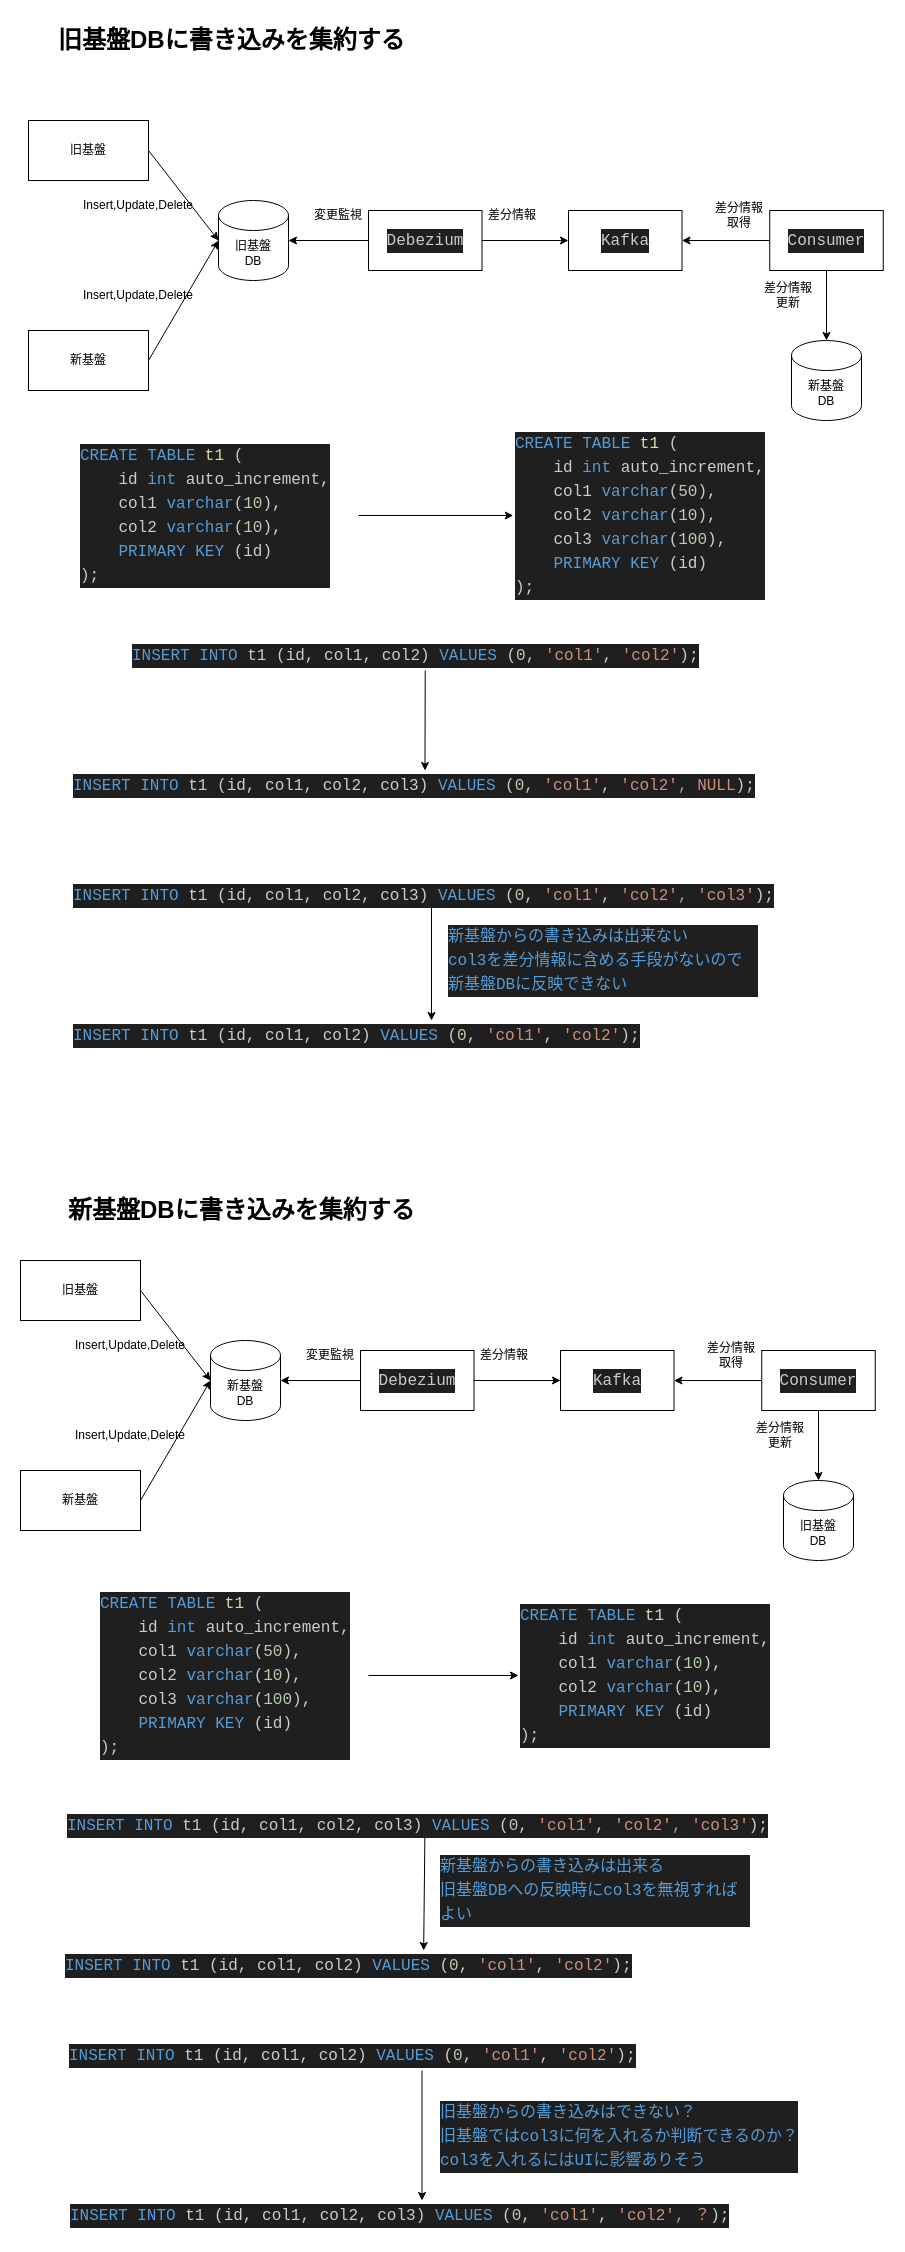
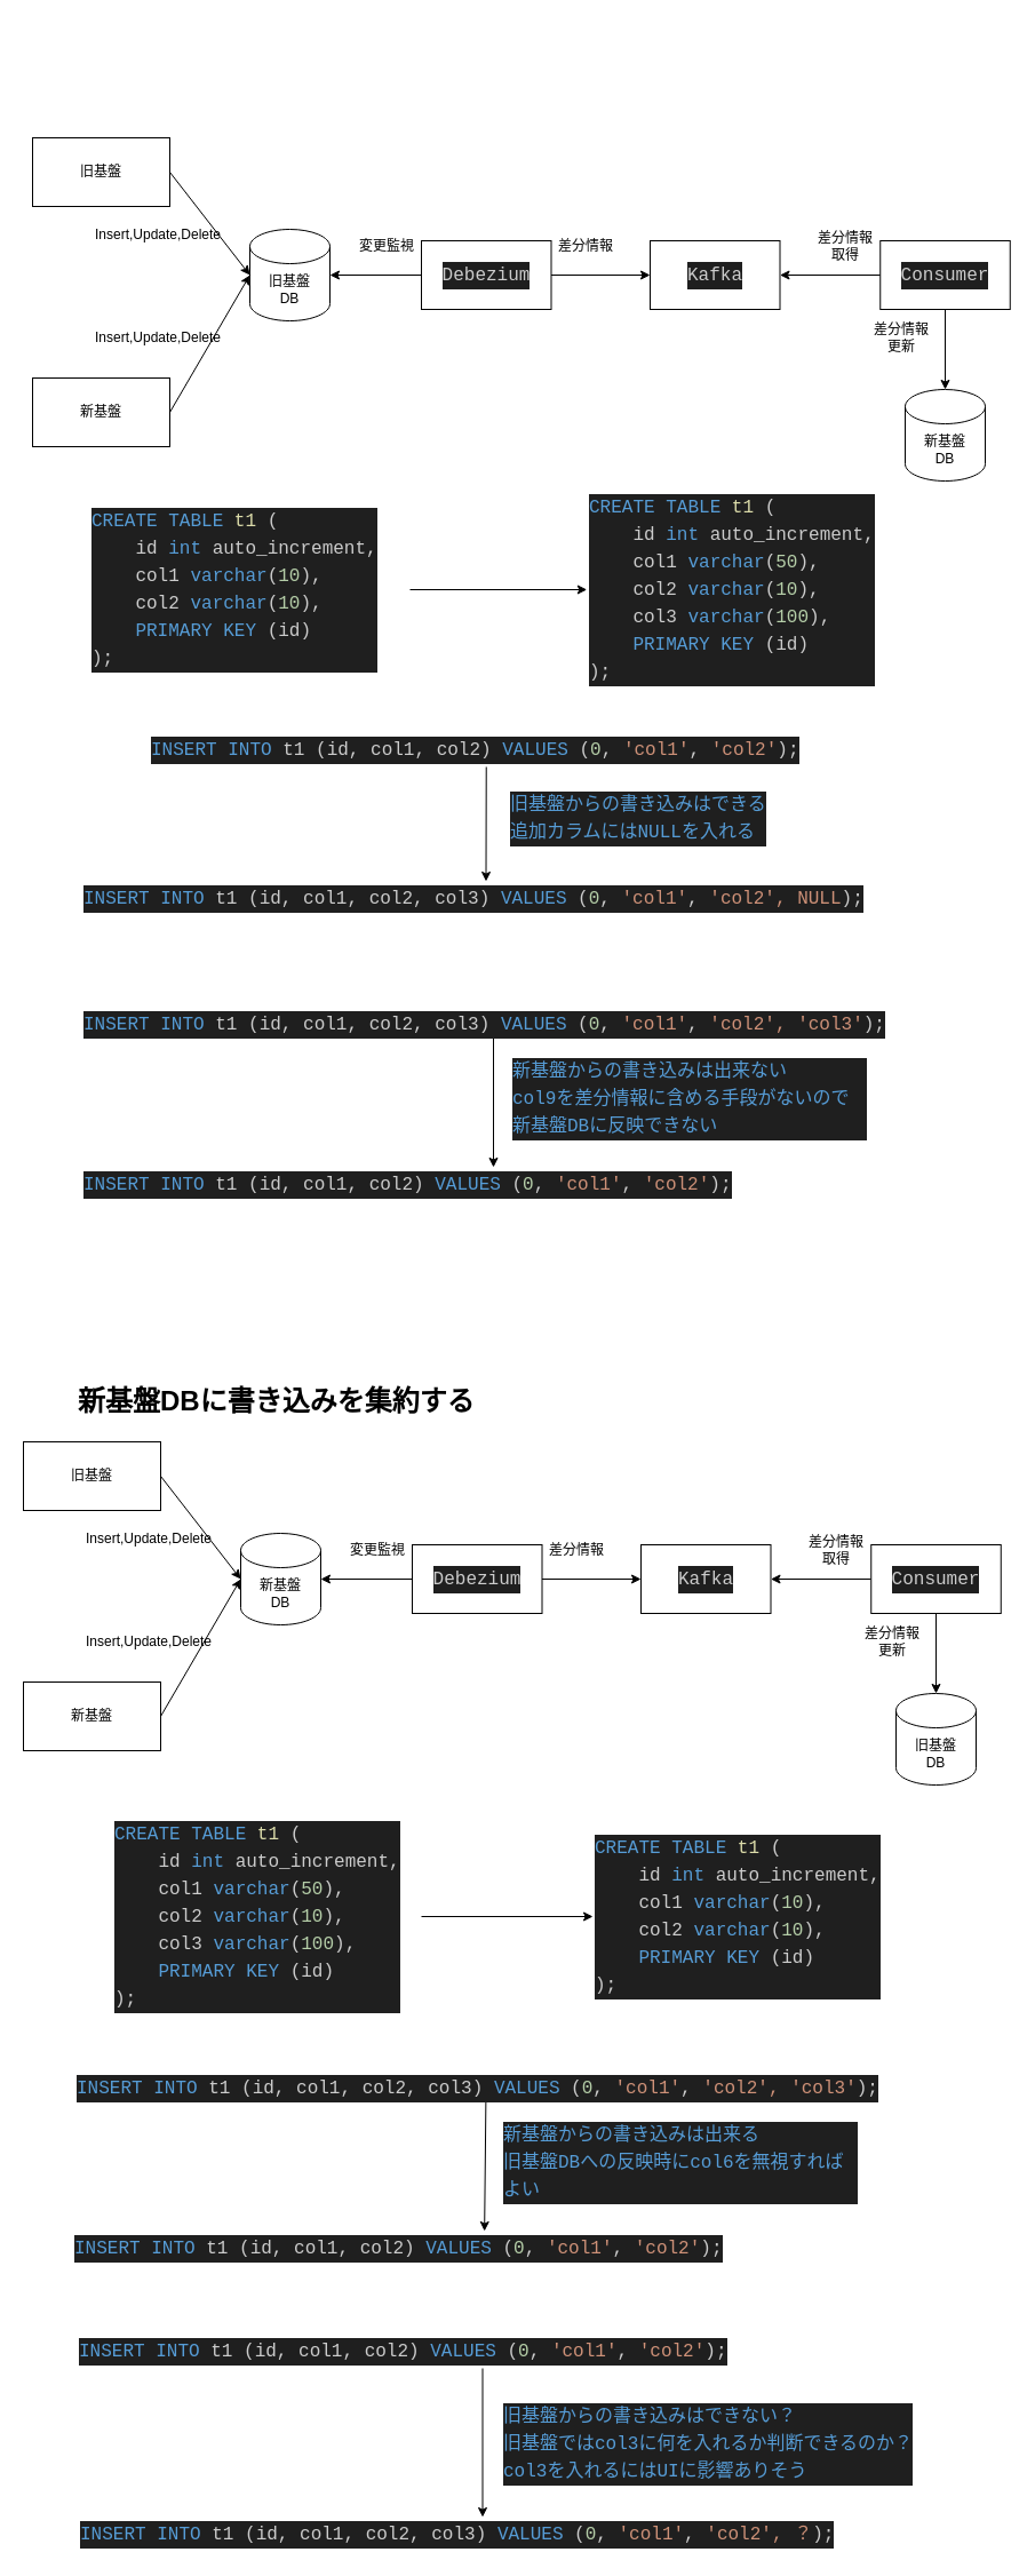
- <mxCell id="41" value="&lt;h1&gt;旧基盤DBに書き込みを集約する&lt;/h1&gt;&lt;p&gt;&lt;br&gt;&lt;/p&gt;" style="text;html=1;strokeColor=none;fillColor=none;spacing=5;spacingTop=-20;whiteSpace=wrap;overflow=hidden;rounded=0;" vertex="1" parent="1"><mxGeometry x="53" y="20" width="400" height="50" as="geometry" /></mxCell>
+ <mxCell id="51" value="&lt;div style=&quot;background-color: rgb(31, 31, 31); font-family: Menlo, Monaco, &amp;quot;Courier New&amp;quot;, monospace; font-size: 16px; line-height: 24px;&quot;&gt;&lt;font color=&quot;#569cd6&quot;&gt;旧基盤からの書き込みはできる&lt;/font&gt;&lt;/div&gt;&lt;div style=&quot;background-color: rgb(31, 31, 31); font-family: Menlo, Monaco, &amp;quot;Courier New&amp;quot;, monospace; font-size: 16px; line-height: 24px;&quot;&gt;&lt;font color=&quot;#569cd6&quot;&gt;追加カラムにはNULLを入れる&lt;/font&gt;&lt;/div&gt;" style="text;html=1;strokeColor=none;fillColor=none;align=left;verticalAlign=middle;whiteSpace=wrap;rounded=0;" vertex="1" parent="1"><mxGeometry x="444.25" y="700" width="233.75" height="30" as="geometry" /></mxCell>
- <mxCell id="52" value="&lt;div style=&quot;background-color: rgb(31, 31, 31); font-family: Menlo, Monaco, &amp;quot;Courier New&amp;quot;, monospace; font-size: 16px; line-height: 24px;&quot;&gt;&lt;font color=&quot;#569cd6&quot;&gt;新基盤からの書き込みは出来ない&lt;/font&gt;&lt;/div&gt;&lt;div style=&quot;background-color: rgb(31, 31, 31); font-family: Menlo, Monaco, &amp;quot;Courier New&amp;quot;, monospace; font-size: 16px; line-height: 24px;&quot;&gt;&lt;font color=&quot;#569cd6&quot;&gt;col3を差分情報に含める手段がないので新基盤DBに反映できない&lt;/font&gt;&lt;/div&gt;" style="text;html=1;strokeColor=none;fillColor=none;align=left;verticalAlign=middle;whiteSpace=wrap;rounded=0;" vertex="1" parent="1"><mxGeometry x="446.25" y="940" width="311.75" height="40" as="geometry" /></mxCell>
+ <mxCell id="52" value="&lt;div style=&quot;background-color: rgb(31, 31, 31); font-family: Menlo, Monaco, &amp;quot;Courier New&amp;quot;, monospace; font-size: 16px; line-height: 24px;&quot;&gt;&lt;font color=&quot;#569cd6&quot;&gt;新基盤からの書き込みは出来ない&lt;/font&gt;&lt;/div&gt;&lt;div style=&quot;background-color: rgb(31, 31, 31); font-family: Menlo, Monaco, &amp;quot;Courier New&amp;quot;, monospace; font-size: 16px; line-height: 24px;&quot;&gt;&lt;font color=&quot;#569cd6&quot;&gt;col9を差分情報に含める手段がないので新基盤DBに反映できない&lt;/font&gt;&lt;/div&gt;" style="text;html=1;strokeColor=none;fillColor=none;align=left;verticalAlign=middle;whiteSpace=wrap;rounded=0;" vertex="1" parent="1"><mxGeometry x="446.25" y="940" width="311.75" height="40" as="geometry" /></mxCell>
- <mxCell id="40" value="&lt;h1&gt;新基盤DBに書き込みを集約する&lt;/h1&gt;" style="text;html=1;strokeColor=none;fillColor=none;spacing=5;spacingTop=-20;whiteSpace=wrap;overflow=hidden;rounded=0;" vertex="1" parent="1"><mxGeometry x="63" y="1190" width="380" height="40" as="geometry" /></mxCell>
+ <mxCell id="40" value="&lt;h1&gt;新基盤DBに書き込みを集約する&lt;/h1&gt;" style="text;html=1;strokeColor=none;fillColor=none;spacing=5;spacingTop=-20;whiteSpace=wrap;overflow=hidden;rounded=0;" vertex="1" parent="1"><mxGeometry x="63" y="1205" width="380" height="40" as="geometry" /></mxCell>
- <mxCell id="63" value="&lt;div style=&quot;background-color: rgb(31, 31, 31); font-family: Menlo, Monaco, &amp;quot;Courier New&amp;quot;, monospace; font-size: 16px; line-height: 24px;&quot;&gt;&lt;font color=&quot;#569cd6&quot;&gt;新基盤からの書き込みは出来る&lt;/font&gt;&lt;/div&gt;&lt;div style=&quot;background-color: rgb(31, 31, 31); font-family: Menlo, Monaco, &amp;quot;Courier New&amp;quot;, monospace; font-size: 16px; line-height: 24px;&quot;&gt;&lt;font color=&quot;#569cd6&quot;&gt;旧基盤DBへの反映時にcol3を無視すればよい&lt;/font&gt;&lt;/div&gt;" style="text;html=1;strokeColor=none;fillColor=none;align=left;verticalAlign=middle;whiteSpace=wrap;rounded=0;" vertex="1" parent="1"><mxGeometry x="438.25" y="1870" width="311.75" height="40" as="geometry" /></mxCell>
+ <mxCell id="63" value="&lt;div style=&quot;background-color: rgb(31, 31, 31); font-family: Menlo, Monaco, &amp;quot;Courier New&amp;quot;, monospace; font-size: 16px; line-height: 24px;&quot;&gt;&lt;font color=&quot;#569cd6&quot;&gt;新基盤からの書き込みは出来る&lt;/font&gt;&lt;/div&gt;&lt;div style=&quot;background-color: rgb(31, 31, 31); font-family: Menlo, Monaco, &amp;quot;Courier New&amp;quot;, monospace; font-size: 16px; line-height: 24px;&quot;&gt;&lt;font color=&quot;#569cd6&quot;&gt;旧基盤DBへの反映時にcol6を無視すればよい&lt;/font&gt;&lt;/div&gt;" style="text;html=1;strokeColor=none;fillColor=none;align=left;verticalAlign=middle;whiteSpace=wrap;rounded=0;" vertex="1" parent="1"><mxGeometry x="438.25" y="1870" width="311.75" height="40" as="geometry" /></mxCell>
